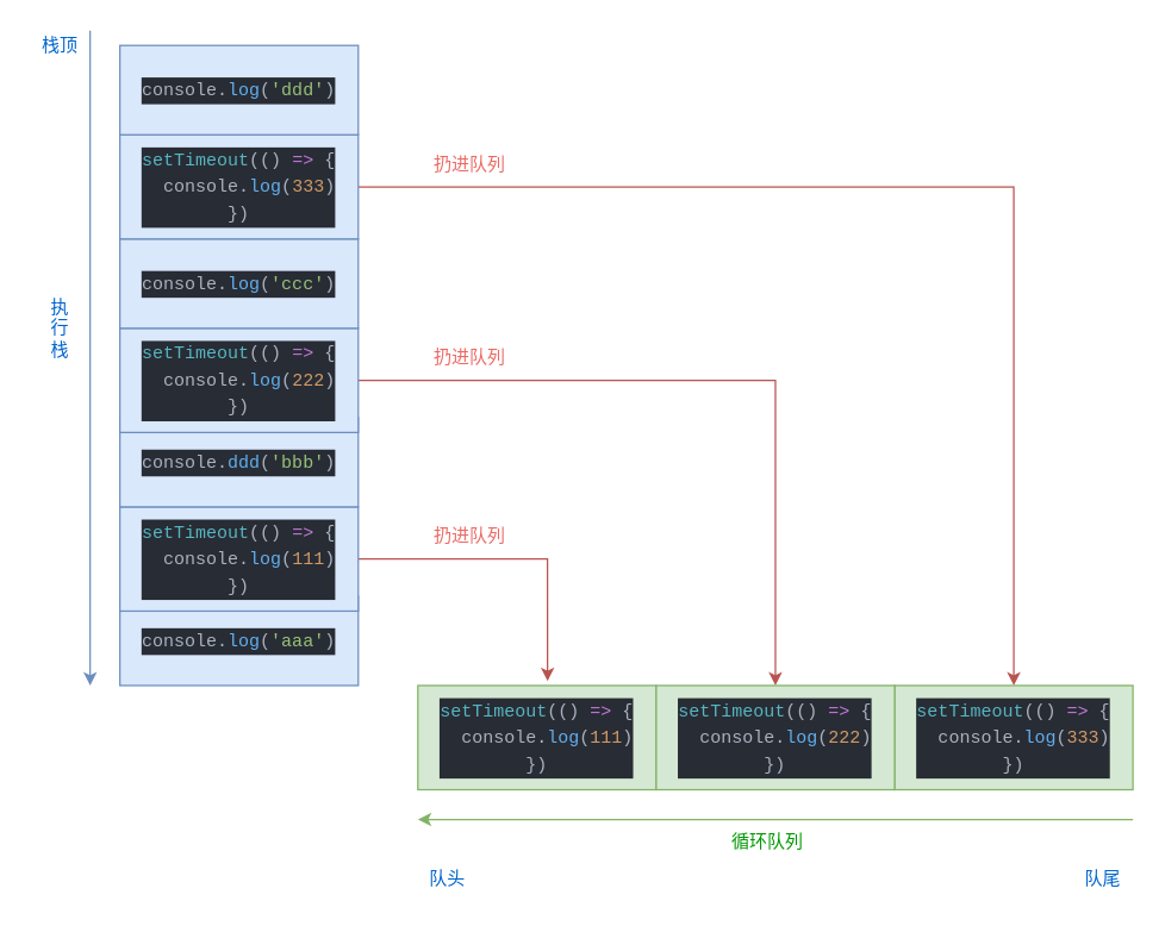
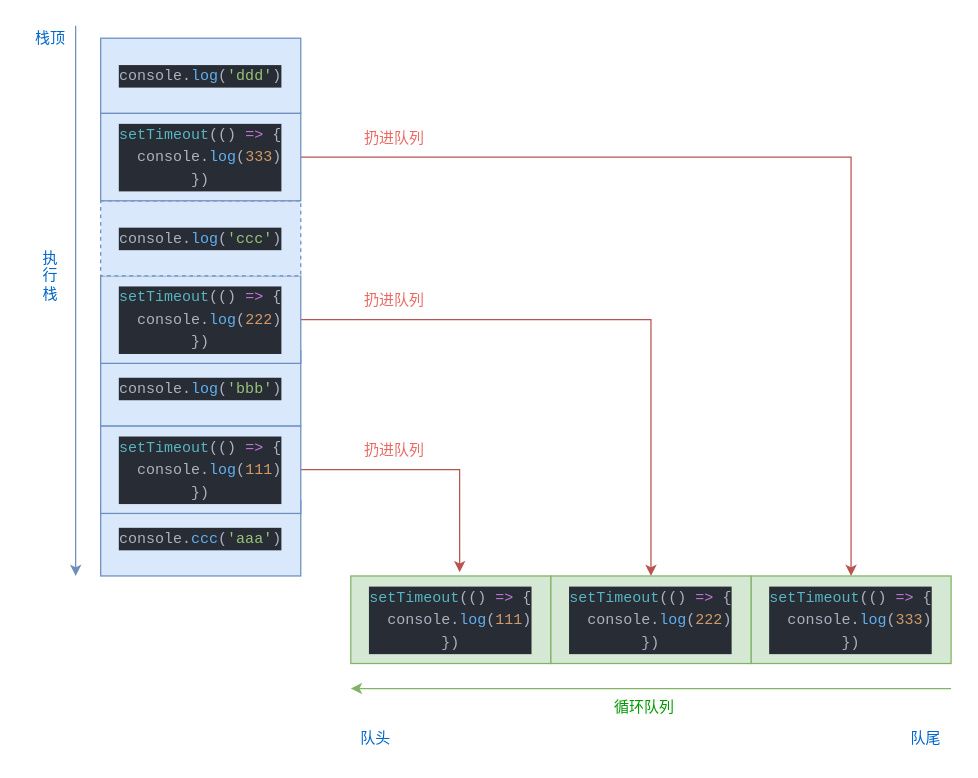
- <mxCell id="8" value="&lt;div style=&quot;color: rgb(171 , 178 , 191) ; background-color: rgb(40 , 44 , 52) ; font-family: &amp;#34;menlo&amp;#34; , &amp;#34;monaco&amp;#34; , &amp;#34;courier new&amp;#34; , monospace ; line-height: 18px ; white-space: pre&quot;&gt;console.&lt;span style=&quot;color: #61afef&quot;&gt;log&lt;/span&gt;(&lt;span style=&quot;color: #98c379&quot;&gt;'ccc'&lt;/span&gt;)&lt;/div&gt;" style="rounded=0;whiteSpace=wrap;html=1;fillColor=#dae8fc;strokeColor=#6c8ebf;" vertex="1" parent="1"><mxGeometry x="80" y="160" width="160" height="60" as="geometry" /></mxCell>
+ <mxCell id="8" value="&lt;div style=&quot;color: rgb(171 , 178 , 191) ; background-color: rgb(40 , 44 , 52) ; font-family: &amp;#34;menlo&amp;#34; , &amp;#34;monaco&amp;#34; , &amp;#34;courier new&amp;#34; , monospace ; line-height: 18px ; white-space: pre&quot;&gt;console.&lt;span style=&quot;color: #61afef&quot;&gt;log&lt;/span&gt;(&lt;span style=&quot;color: #98c379&quot;&gt;'ccc'&lt;/span&gt;)&lt;/div&gt;" style="rounded=0;whiteSpace=wrap;html=1;fillColor=#dae8fc;strokeColor=#6c8ebf;dashed=1;" vertex="1" parent="1"><mxGeometry x="80" y="160" width="160" height="60" as="geometry" /></mxCell>
- <mxCell id="5" value="&lt;div style=&quot;color: rgb(171 , 178 , 191) ; background-color: rgb(40 , 44 , 52) ; font-family: &amp;#34;menlo&amp;#34; , &amp;#34;monaco&amp;#34; , &amp;#34;courier new&amp;#34; , monospace ; line-height: 18px ; white-space: pre&quot;&gt;console.&lt;span style=&quot;color: #61afef&quot;&gt;ddd&lt;/span&gt;(&lt;span style=&quot;color: #98c379&quot;&gt;'bbb'&lt;/span&gt;)&lt;/div&gt;" style="rounded=0;whiteSpace=wrap;html=1;fillColor=#dae8fc;strokeColor=#6c8ebf;" vertex="1" parent="1"><mxGeometry x="80" y="280" width="160" height="60" as="geometry" /></mxCell>
+ <mxCell id="5" value="&lt;div style=&quot;color: rgb(171 , 178 , 191) ; background-color: rgb(40 , 44 , 52) ; font-family: &amp;#34;menlo&amp;#34; , &amp;#34;monaco&amp;#34; , &amp;#34;courier new&amp;#34; , monospace ; line-height: 18px ; white-space: pre&quot;&gt;console.&lt;span style=&quot;color: #61afef&quot;&gt;log&lt;/span&gt;(&lt;span style=&quot;color: #98c379&quot;&gt;'bbb'&lt;/span&gt;)&lt;/div&gt;" style="rounded=0;whiteSpace=wrap;html=1;fillColor=#dae8fc;strokeColor=#6c8ebf;" vertex="1" parent="1"><mxGeometry x="80" y="280" width="160" height="60" as="geometry" /></mxCell>
- <mxCell id="2" value="&lt;div style=&quot;color: rgb(171 , 178 , 191) ; background-color: rgb(40 , 44 , 52) ; font-family: &amp;#34;menlo&amp;#34; , &amp;#34;monaco&amp;#34; , &amp;#34;courier new&amp;#34; , monospace ; line-height: 18px ; white-space: pre&quot;&gt;console.&lt;span style=&quot;color: #61afef&quot;&gt;log&lt;/span&gt;(&lt;span style=&quot;color: #98c379&quot;&gt;'aaa'&lt;/span&gt;)&lt;/div&gt;" style="rounded=0;whiteSpace=wrap;html=1;fillColor=#dae8fc;strokeColor=#6c8ebf;" vertex="1" parent="1"><mxGeometry x="80" y="400" width="160" height="60" as="geometry" /></mxCell>
+ <mxCell id="2" value="&lt;div style=&quot;color: rgb(171 , 178 , 191) ; background-color: rgb(40 , 44 , 52) ; font-family: &amp;#34;menlo&amp;#34; , &amp;#34;monaco&amp;#34; , &amp;#34;courier new&amp;#34; , monospace ; line-height: 18px ; white-space: pre&quot;&gt;console.&lt;span style=&quot;color: #61afef&quot;&gt;ccc&lt;/span&gt;(&lt;span style=&quot;color: #98c379&quot;&gt;'aaa'&lt;/span&gt;)&lt;/div&gt;" style="rounded=0;whiteSpace=wrap;html=1;fillColor=#dae8fc;strokeColor=#6c8ebf;" vertex="1" parent="1"><mxGeometry x="80" y="400" width="160" height="60" as="geometry" /></mxCell>
